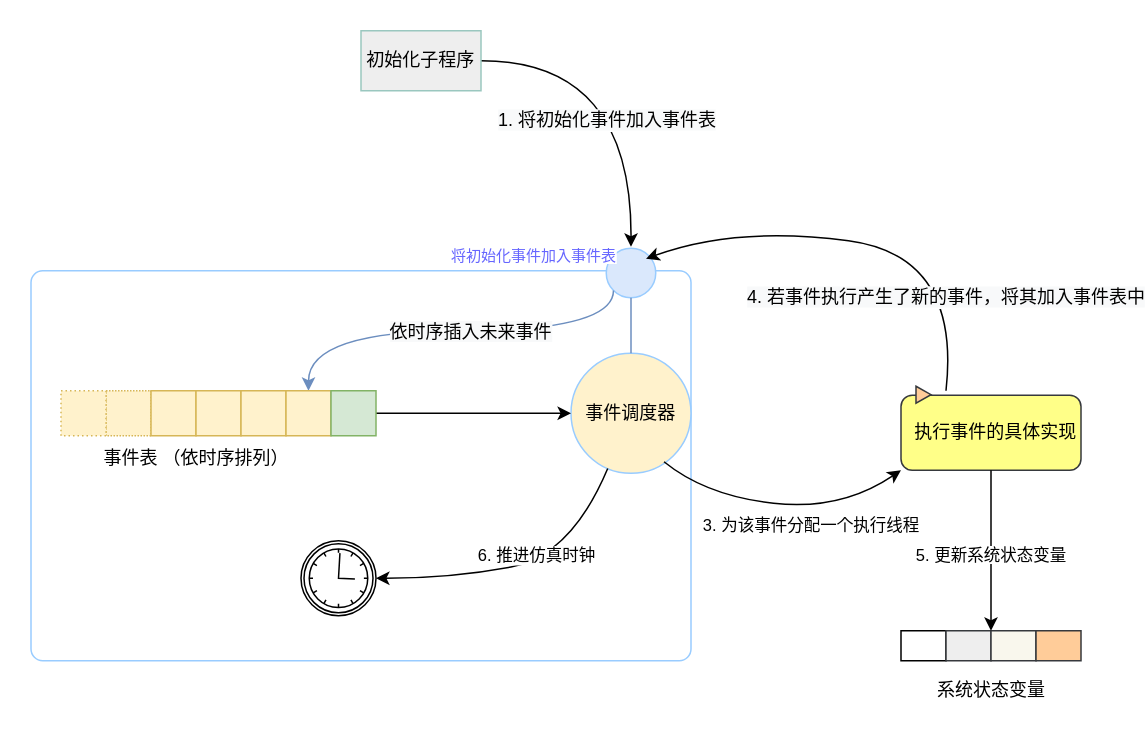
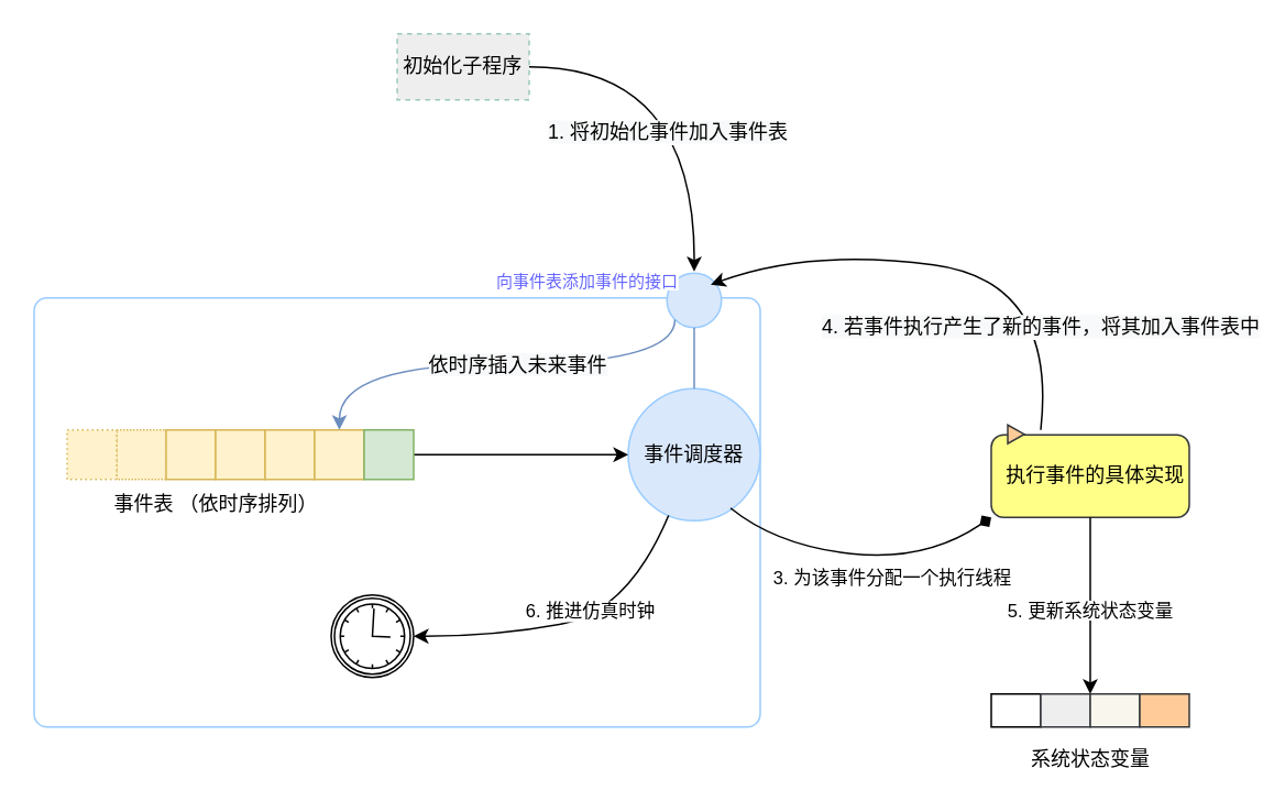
- <mxCell id="10" value="初始化子程序" style="rounded=0;whiteSpace=wrap;html=1;fillColor=#eeeeee;strokeColor=#9AC7BF;" vertex="1" parent="1"><mxGeometry x="240" y="20" width="80" height="40" as="geometry" /></mxCell>
+ <mxCell id="10" value="初始化子程序" style="rounded=0;whiteSpace=wrap;html=1;fillColor=#eeeeee;strokeColor=#9AC7BF;dashed=1;" vertex="1" parent="1"><mxGeometry x="240" y="20" width="80" height="40" as="geometry" /></mxCell>
- <mxCell id="21" value="&lt;font style=&quot;font-size: 10px ; background-color: rgb(255 , 255 , 255)&quot; color=&quot;#6666ff&quot;&gt;将初始化事件加入事件表&lt;/font&gt;" style="text;html=1;align=center;verticalAlign=middle;resizable=0;points=[];autosize=1;" vertex="1" parent="1"><mxGeometry x="290" y="160" width="130" height="20" as="geometry" /></mxCell>
+ <mxCell id="21" value="&lt;font style=&quot;font-size: 10px ; background-color: rgb(255 , 255 , 255)&quot; color=&quot;#6666ff&quot;&gt;向事件表添加事件的接口&lt;/font&gt;" style="text;html=1;align=center;verticalAlign=middle;resizable=0;points=[];autosize=1;" vertex="1" parent="1"><mxGeometry x="290" y="160" width="130" height="20" as="geometry" /></mxCell>
- <mxCell id="17" value="事件调度器" style="ellipse;whiteSpace=wrap;html=1;aspect=fixed;strokeWidth=1;fillColor=#fff2cc;strokeColor=#99CCFF;" parent="1" vertex="1"><mxGeometry x="380" y="235" width="80" height="80" as="geometry" /></mxCell>
+ <mxCell id="17" value="事件调度器" style="ellipse;whiteSpace=wrap;html=1;aspect=fixed;strokeWidth=1;fillColor=#DAE8FC;strokeColor=#99CCFF;" parent="1" vertex="1"><mxGeometry x="380" y="235" width="80" height="80" as="geometry" /></mxCell>
- <mxCell id="35" value="" style="curved=1;endArrow=classic;html=1;strokeWidth=1;exitX=0.775;exitY=0.904;exitDx=0;exitDy=0;exitPerimeter=0;entryX=0;entryY=1;entryDx=0;entryDy=0;" edge="1" parent="1" source="17" target="13"><mxGeometry width="50" height="50" relative="1" as="geometry"><mxPoint x="530" y="470" as="sourcePoint" /><mxPoint x="580" y="420" as="targetPoint" /><Array as="points"><mxPoint x="470" y="330" /><mxPoint x="560" y="340" /></Array></mxGeometry></mxCell>
+ <mxCell id="35" value="" style="curved=1;endArrow=diamond;html=1;strokeWidth=1;exitX=0.775;exitY=0.904;exitDx=0;exitDy=0;exitPerimeter=0;entryX=0;entryY=1;entryDx=0;entryDy=0;" edge="1" parent="1" source="17" target="13"><mxGeometry width="50" height="50" relative="1" as="geometry"><mxPoint x="530" y="470" as="sourcePoint" /><mxPoint x="580" y="420" as="targetPoint" /><Array as="points"><mxPoint x="470" y="330" /><mxPoint x="560" y="340" /></Array></mxGeometry></mxCell>
